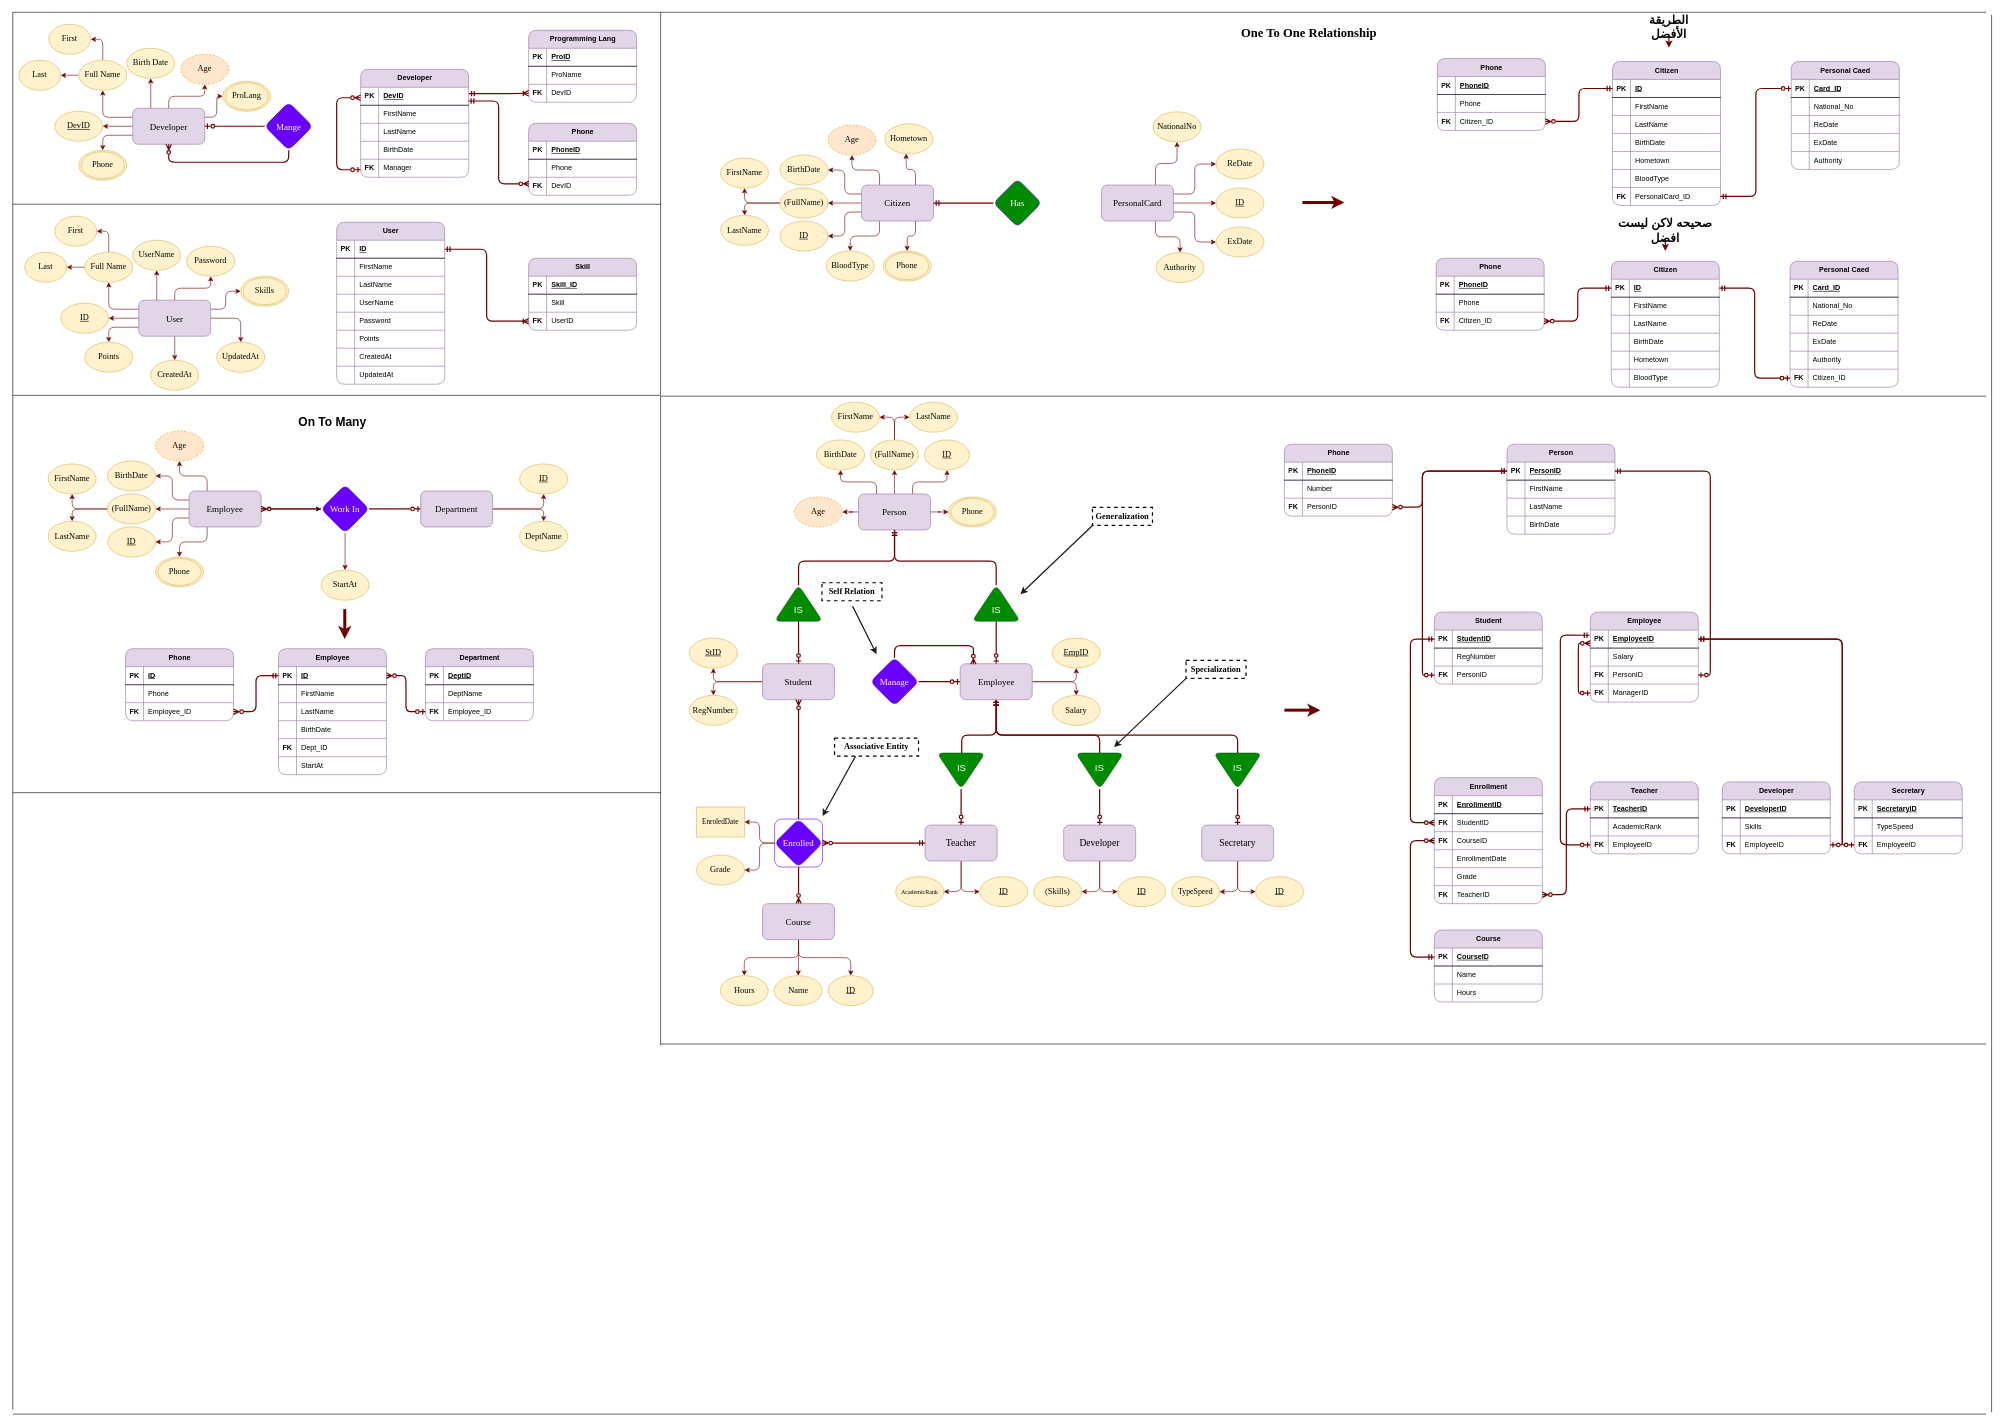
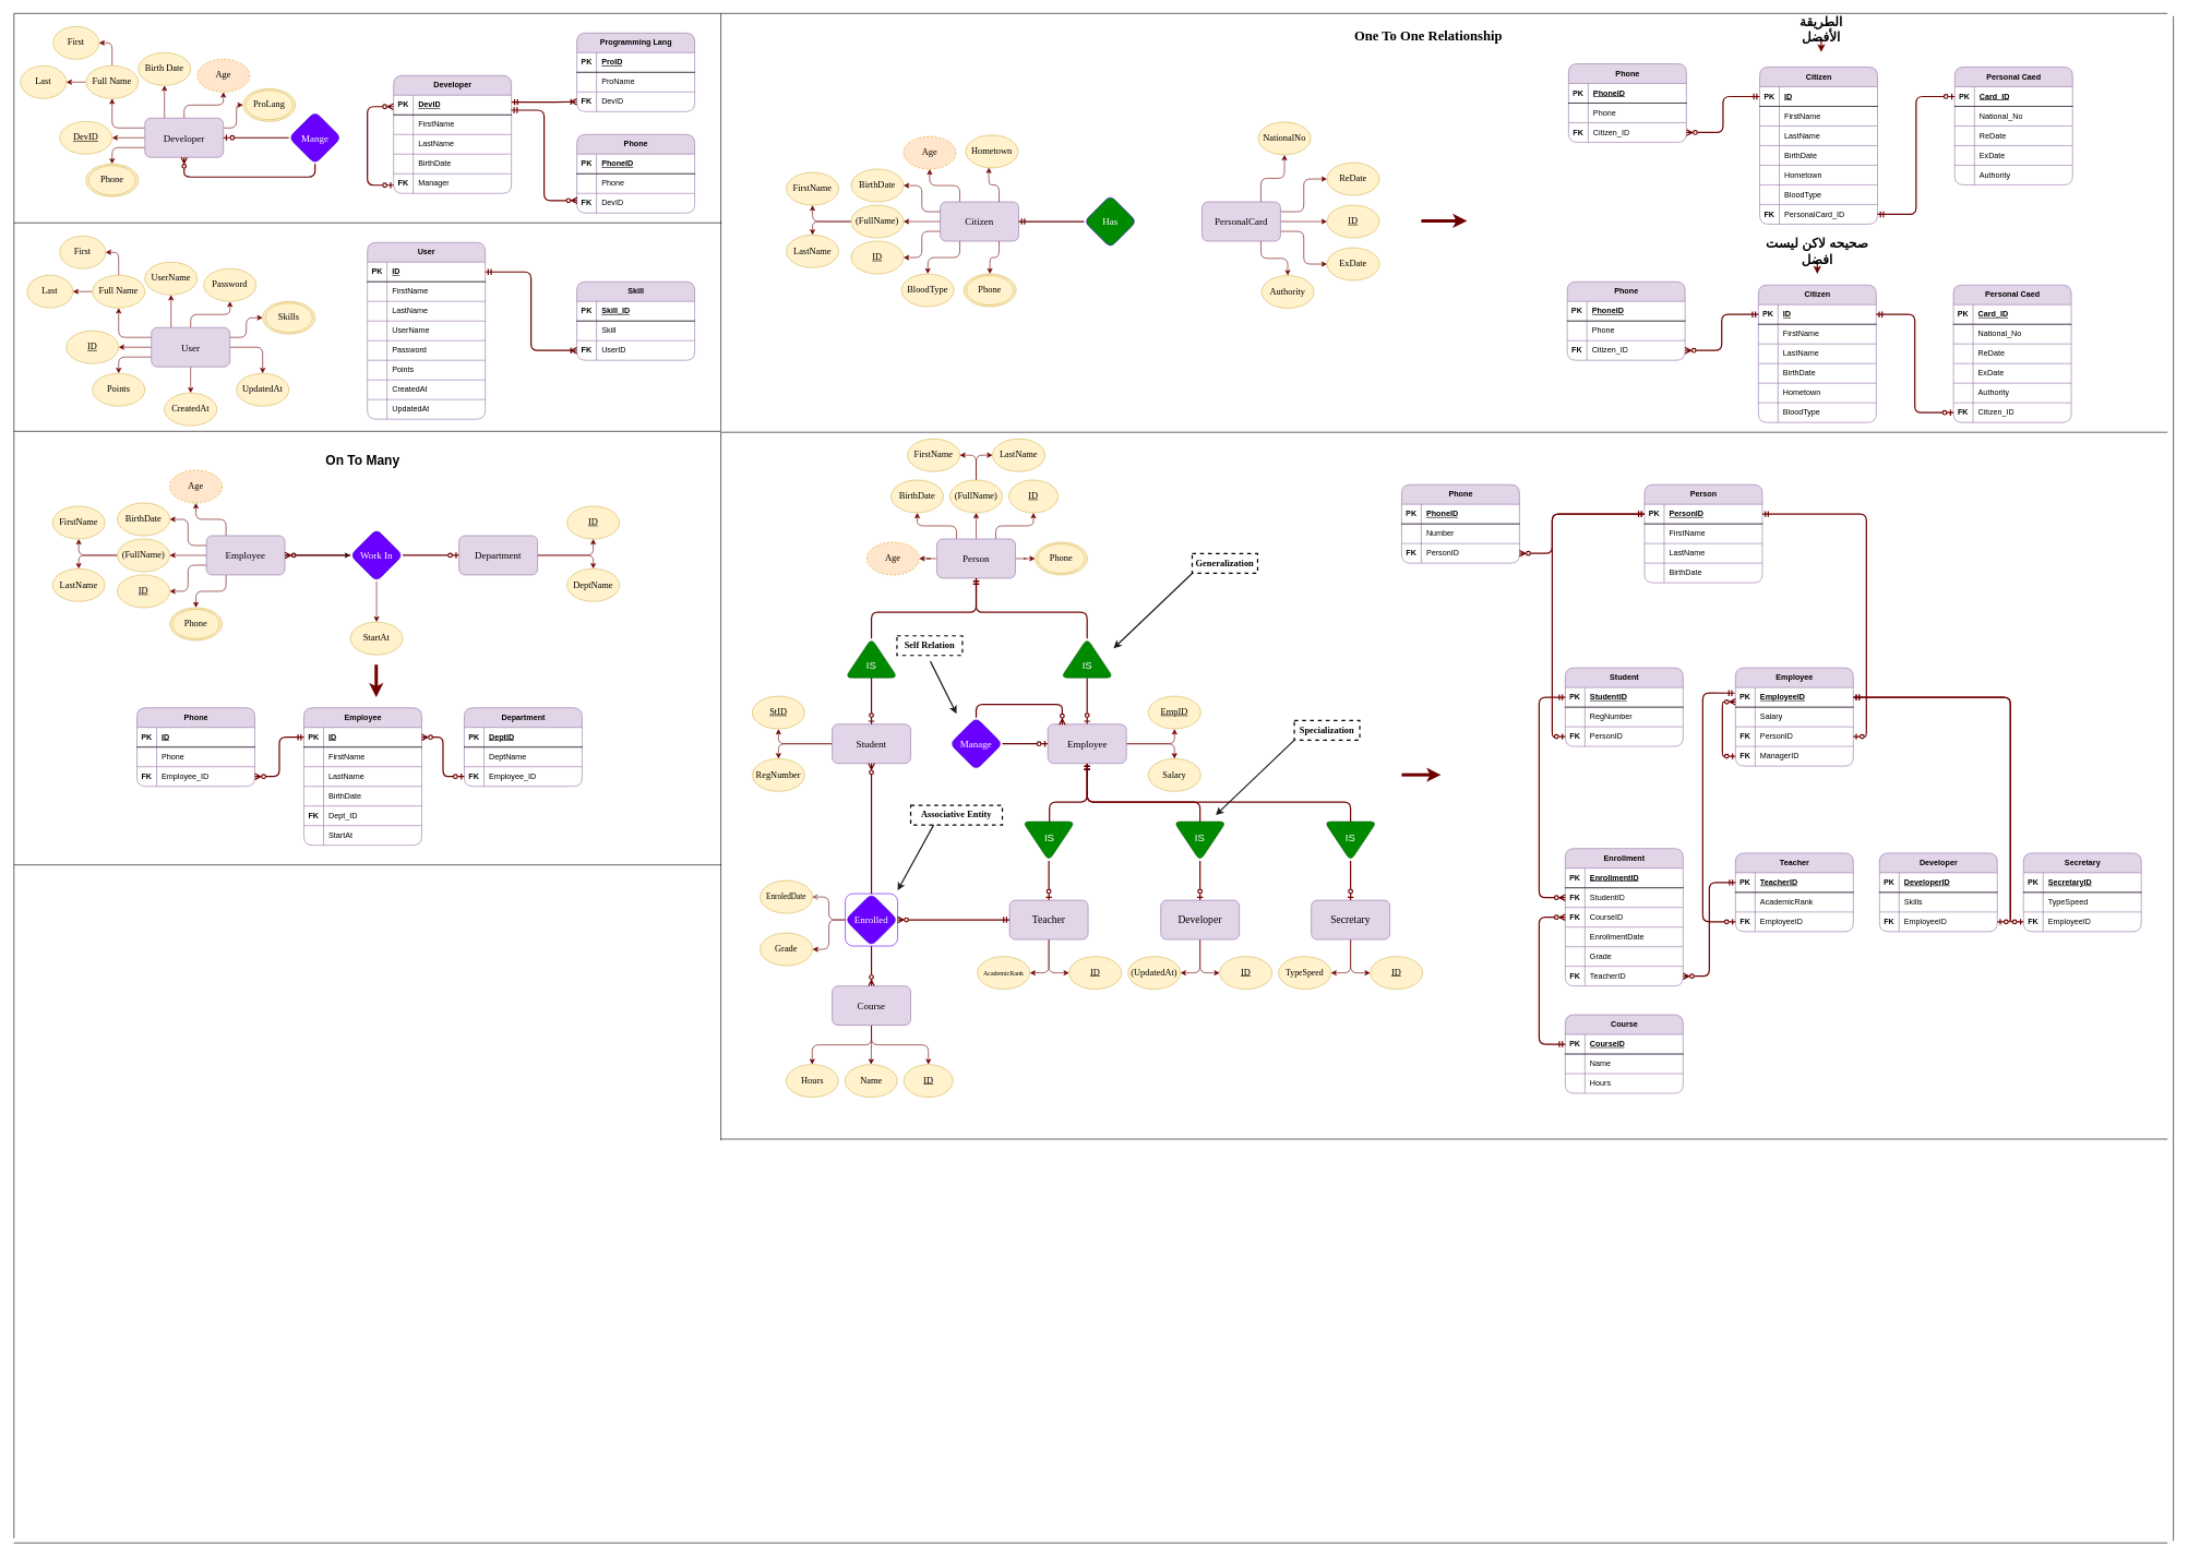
- <mxCell id="341" value="&lt;font style=&quot;font-size: 12px;&quot;&gt;EnroledDate&lt;/font&gt;" style="whiteSpace=wrap;html=1;fillColor=#fff2cc;strokeColor=#d6b656;fontFamily=Comic Sans MS;fontSize=14;movable=1;resizable=1;rotatable=1;deletable=1;editable=1;locked=0;connectable=1;rounded=0;" vertex="1" parent="1"><mxGeometry x="1160" y="1345" width="80" height="50" as="geometry" /></mxCell>
+ <mxCell id="341" value="&lt;font style=&quot;font-size: 12px;&quot;&gt;EnroledDate&lt;/font&gt;" style="ellipse;whiteSpace=wrap;html=1;fillColor=#fff2cc;strokeColor=#d6b656;fontFamily=Comic Sans MS;fontSize=14;rounded=1;movable=1;resizable=1;rotatable=1;deletable=1;editable=1;locked=0;connectable=1;" vertex="1" parent="1"><mxGeometry x="1160" y="1345" width="80" height="50" as="geometry" /></mxCell>
- <mxCell id="409" style="edgeStyle=orthogonalEdgeStyle;rounded=1;orthogonalLoop=1;jettySize=auto;html=1;entryX=1;entryY=0.5;entryDx=0;entryDy=0;fillColor=#a20025;strokeColor=#6F0000;" edge="1" parent="1" source="412" target="341"><mxGeometry relative="1" as="geometry" /></mxCell>
+ <mxCell id="409" style="edgeStyle=orthogonalEdgeStyle;rounded=1;orthogonalLoop=1;jettySize=auto;html=1;entryX=1;entryY=0.5;entryDx=0;entryDy=0;fillColor=#a20025;strokeColor=#6F0000;endArrow=open;" edge="1" parent="1" source="412" target="341"><mxGeometry relative="1" as="geometry" /></mxCell>
- <mxCell id="395" value="(Skills)" style="ellipse;whiteSpace=wrap;html=1;fillColor=#fff2cc;strokeColor=#d6b656;fontFamily=Comic Sans MS;fontSize=14;rounded=1;direction=west;movable=1;resizable=1;rotatable=1;deletable=1;editable=1;locked=0;connectable=1;" vertex="1" parent="1"><mxGeometry x="1722" y="1461" width="80" height="50" as="geometry" /></mxCell>
+ <mxCell id="395" value="(UpdatedAt)" style="ellipse;whiteSpace=wrap;html=1;fillColor=#fff2cc;strokeColor=#d6b656;fontFamily=Comic Sans MS;fontSize=14;rounded=1;direction=west;movable=1;resizable=1;rotatable=1;deletable=1;editable=1;locked=0;connectable=1;" vertex="1" parent="1"><mxGeometry x="1722" y="1461" width="80" height="50" as="geometry" /></mxCell>
